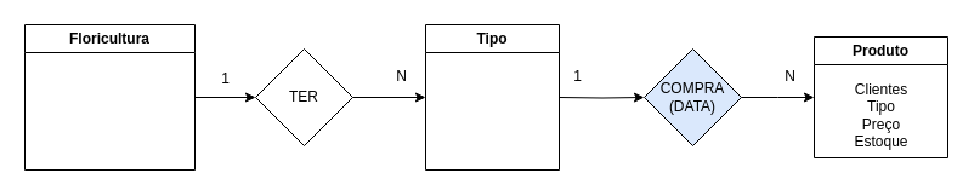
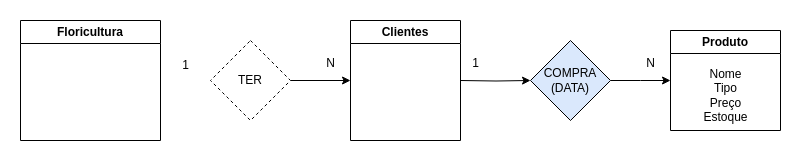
- <mxCell id="6" value="Tipo" style="swimlane;whiteSpace=wrap;html=1;" parent="1" vertex="1"><mxGeometry x="350" y="20" width="110" height="120" as="geometry" /></mxCell>
+ <mxCell id="6" value="Clientes" style="swimlane;whiteSpace=wrap;html=1;" parent="1" vertex="1"><mxGeometry x="350" y="20" width="110" height="120" as="geometry" /></mxCell>
- <mxCell id="2" style="edgeStyle=orthogonalEdgeStyle;rounded=0;orthogonalLoop=1;jettySize=auto;html=1;" parent="1" source="3" target="5" edge="1"><mxGeometry relative="1" as="geometry"><mxPoint x="230" y="80" as="targetPoint" /></mxGeometry></mxCell>
- <mxCell id="5" value="TER" style="rhombus;whiteSpace=wrap;html=1;" parent="1" vertex="1"><mxGeometry x="210" y="40" width="80" height="80" as="geometry" /></mxCell>
+ <mxCell id="5" value="TER" style="rhombus;whiteSpace=wrap;html=1;dashed=1;" parent="1" vertex="1"><mxGeometry x="210" y="40" width="80" height="80" as="geometry" /></mxCell>
- <mxCell id="11" value="&lt;div&gt;Clientes&lt;/div&gt;&lt;div&gt;Tipo&lt;/div&gt;&lt;div&gt;Preço&lt;/div&gt;&lt;div&gt;Estoque&lt;br&gt;&lt;/div&gt;" style="text;html=1;align=center;verticalAlign=middle;resizable=0;points=[];autosize=1;strokeColor=none;fillColor=none;" parent="10" vertex="1"><mxGeometry x="20" y="30" width="70" height="70" as="geometry" /></mxCell>
+ <mxCell id="11" value="&lt;div&gt;Nome&lt;/div&gt;&lt;div&gt;Tipo&lt;/div&gt;&lt;div&gt;Preço&lt;/div&gt;&lt;div&gt;Estoque&lt;br&gt;&lt;/div&gt;" style="text;html=1;align=center;verticalAlign=middle;resizable=0;points=[];autosize=1;strokeColor=none;fillColor=none;" parent="10" vertex="1"><mxGeometry x="20" y="30" width="70" height="70" as="geometry" /></mxCell>
